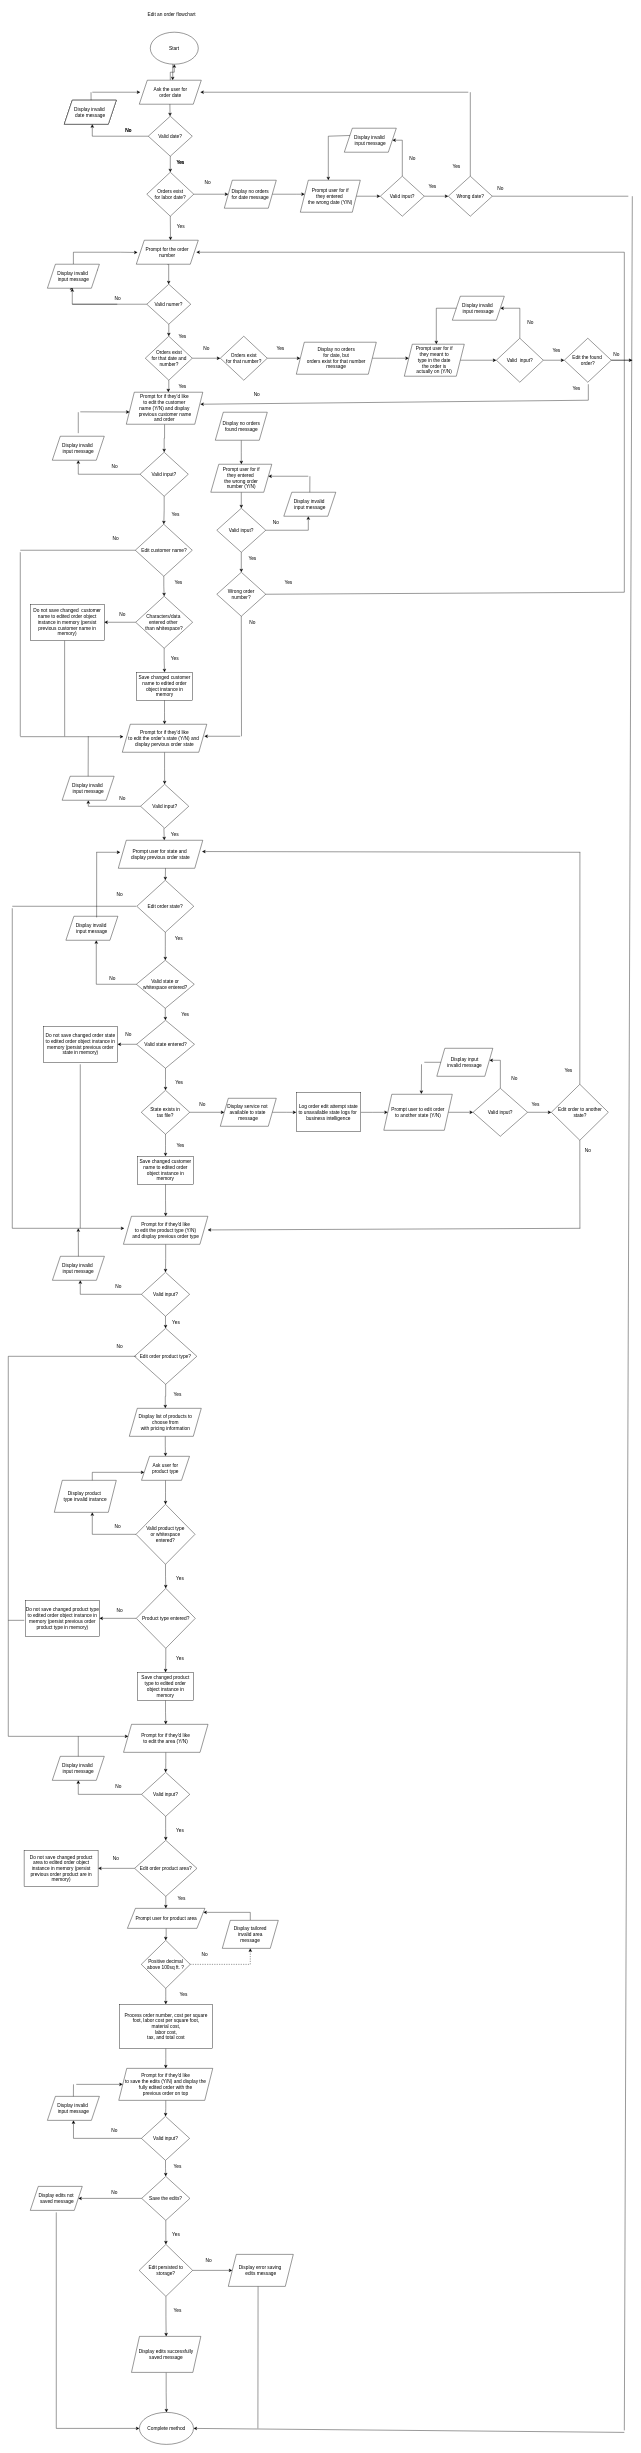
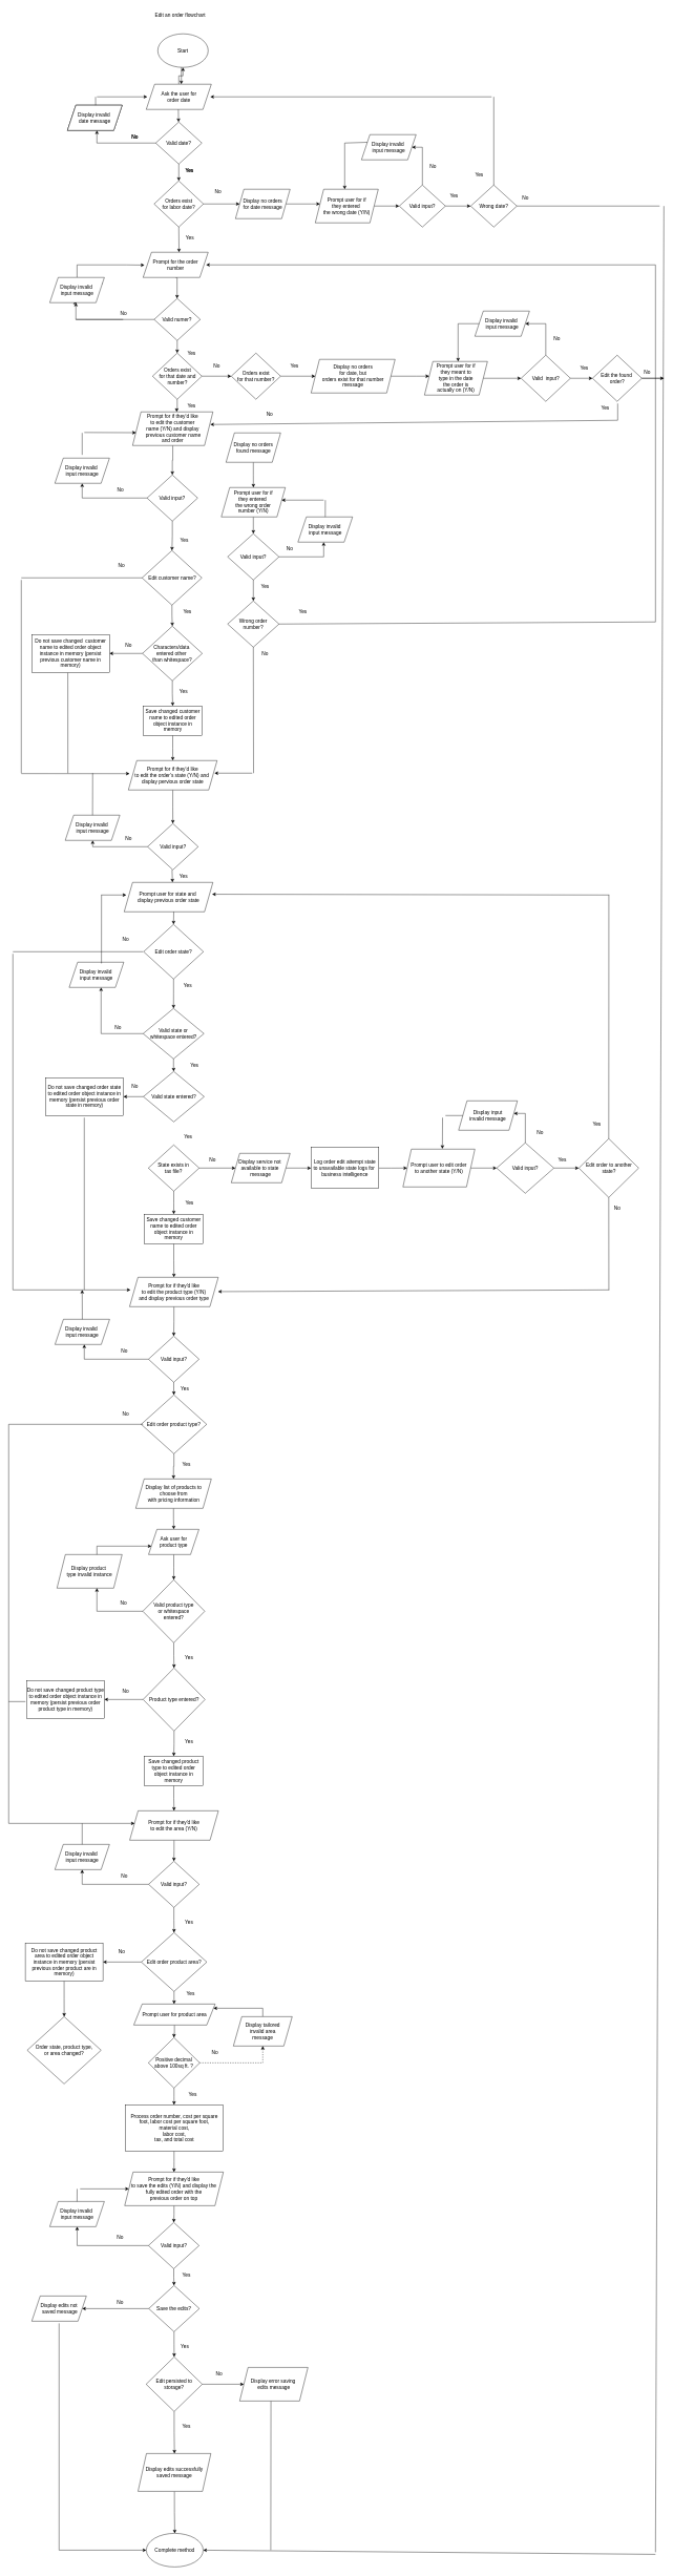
- <mxCell id="83" value="" style="edgeStyle=orthogonalEdgeStyle;rounded=0;orthogonalLoop=1;jettySize=auto;html=1;" edge="1" parent="1" source="85" target="88"><mxGeometry relative="1" as="geometry" /></mxCell>
+ <mxCell id="107" value="" style="edgeStyle=orthogonalEdgeStyle;rounded=0;orthogonalLoop=1;jettySize=auto;html=1;" edge="1" parent="1" source="108" target="111"><mxGeometry relative="1" as="geometry" /></mxCell>
+ <mxCell id="111" value="Order state, product type,&lt;br&gt;or area changed?" style="rhombus;whiteSpace=wrap;html=1;" vertex="1" parent="1"><mxGeometry x="64.06" y="4800" width="175.94" height="160" as="geometry" /></mxCell>
